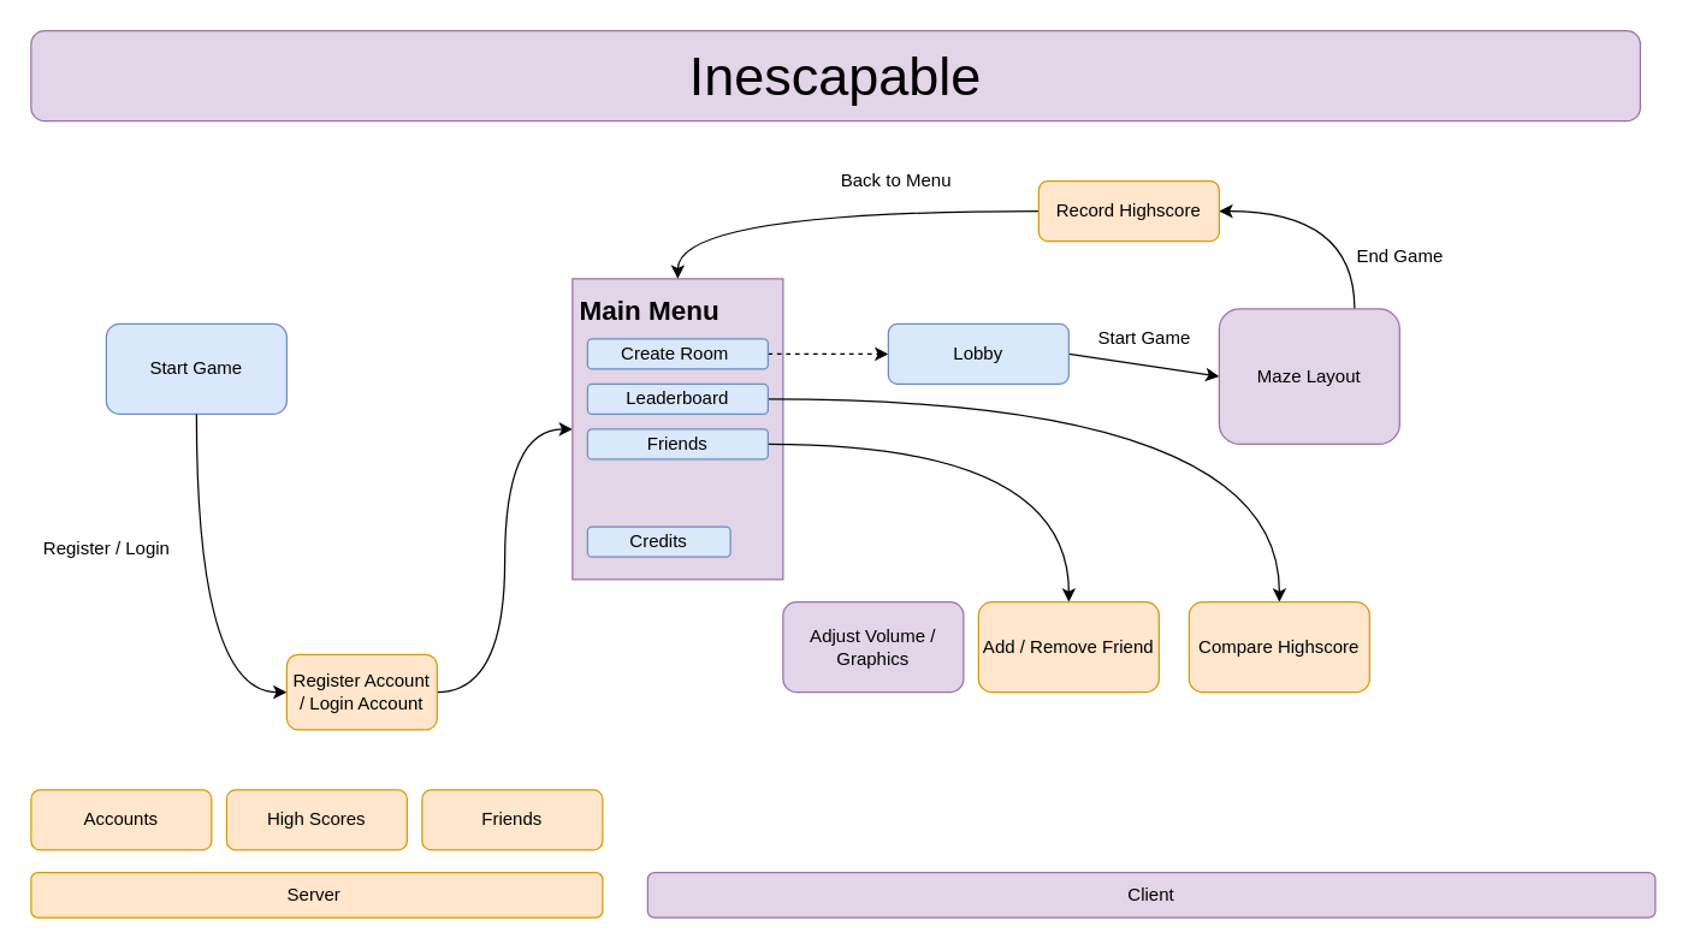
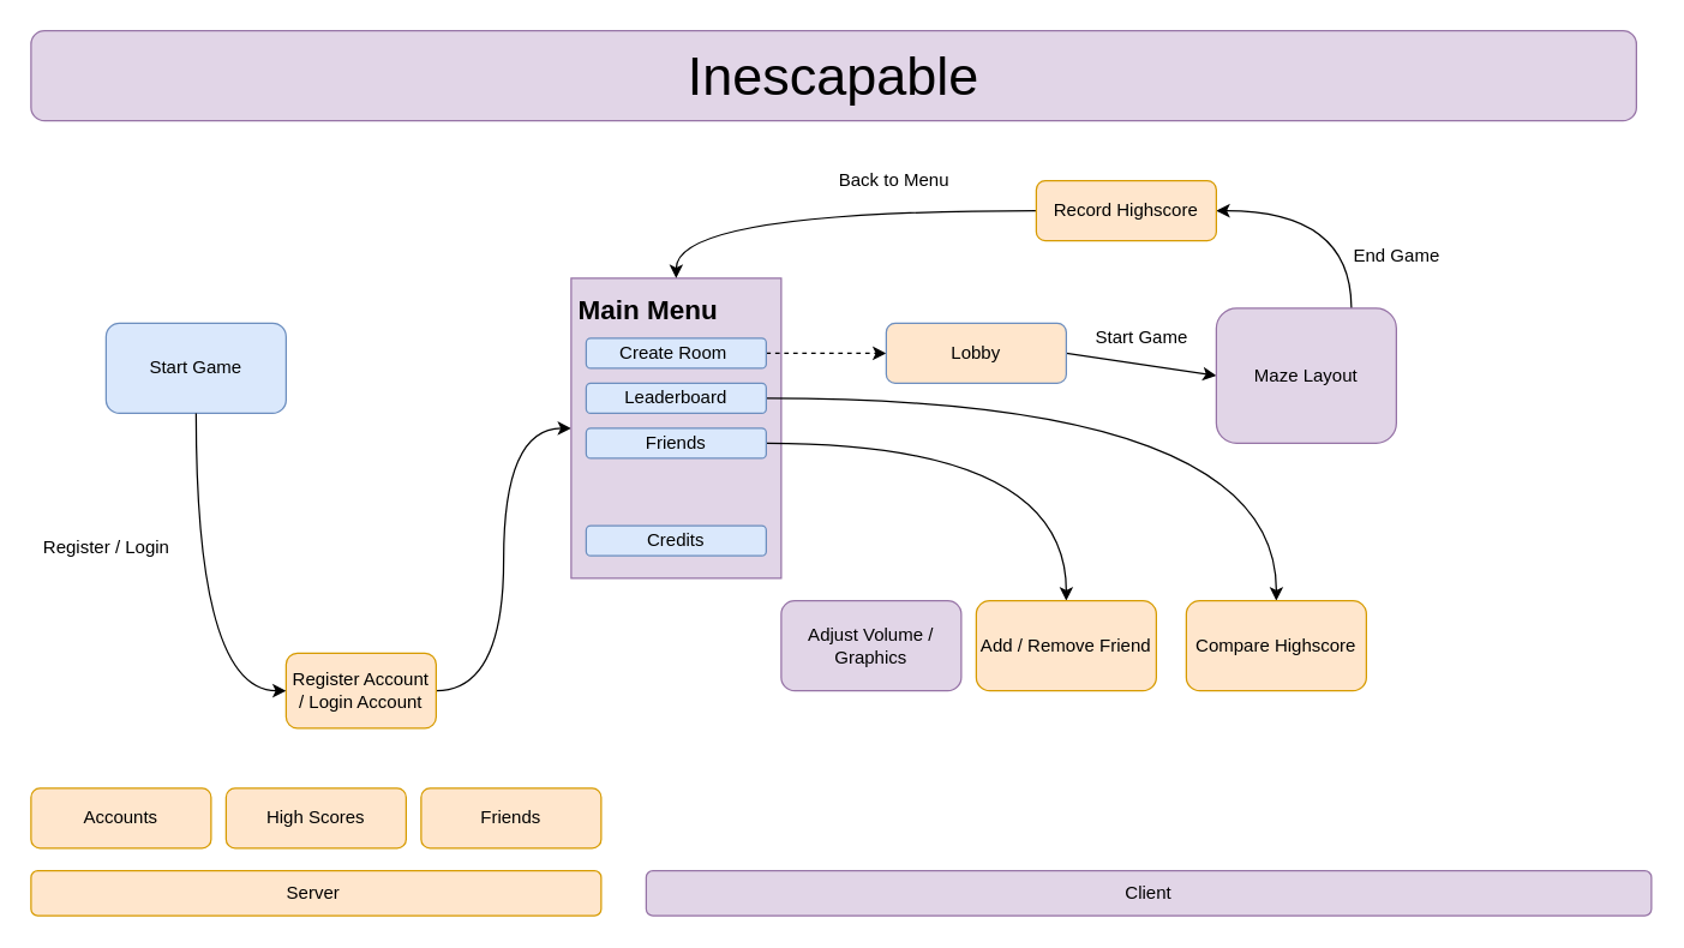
- <mxCell id="17" value="Lobby" style="rounded=1;whiteSpace=wrap;html=1;fillColor=#dae8fc;strokeColor=#6c8ebf;" vertex="1" parent="1"><mxGeometry x="590" y="215" width="120" height="40" as="geometry" /></mxCell>
+ <mxCell id="17" value="Lobby" style="rounded=1;whiteSpace=wrap;html=1;fillColor=#ffe6cc;strokeColor=#6c8ebf;" vertex="1" parent="1"><mxGeometry x="590" y="215" width="120" height="40" as="geometry" /></mxCell>
- <mxCell id="22" value="Credits" style="rounded=1;whiteSpace=wrap;html=1;fillColor=#dae8fc;strokeColor=#6c8ebf;" vertex="1" parent="1"><mxGeometry x="390" y="350" width="95" height="20" as="geometry" /></mxCell>
+ <mxCell id="22" value="Credits" style="rounded=1;whiteSpace=wrap;html=1;fillColor=#dae8fc;strokeColor=#6c8ebf;" vertex="1" parent="1"><mxGeometry x="390" y="350" width="120" height="20" as="geometry" /></mxCell>
